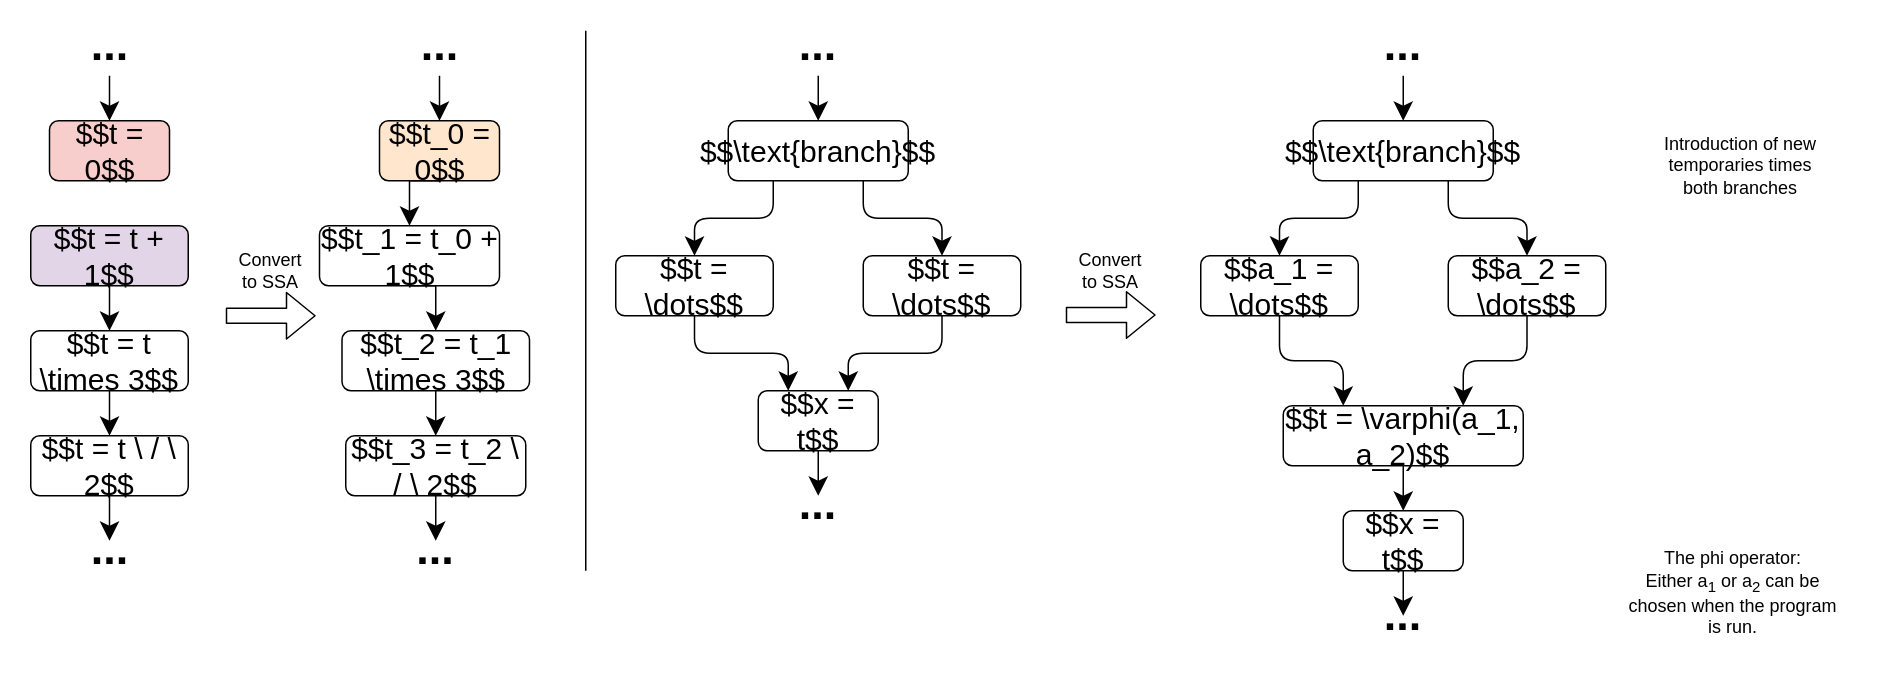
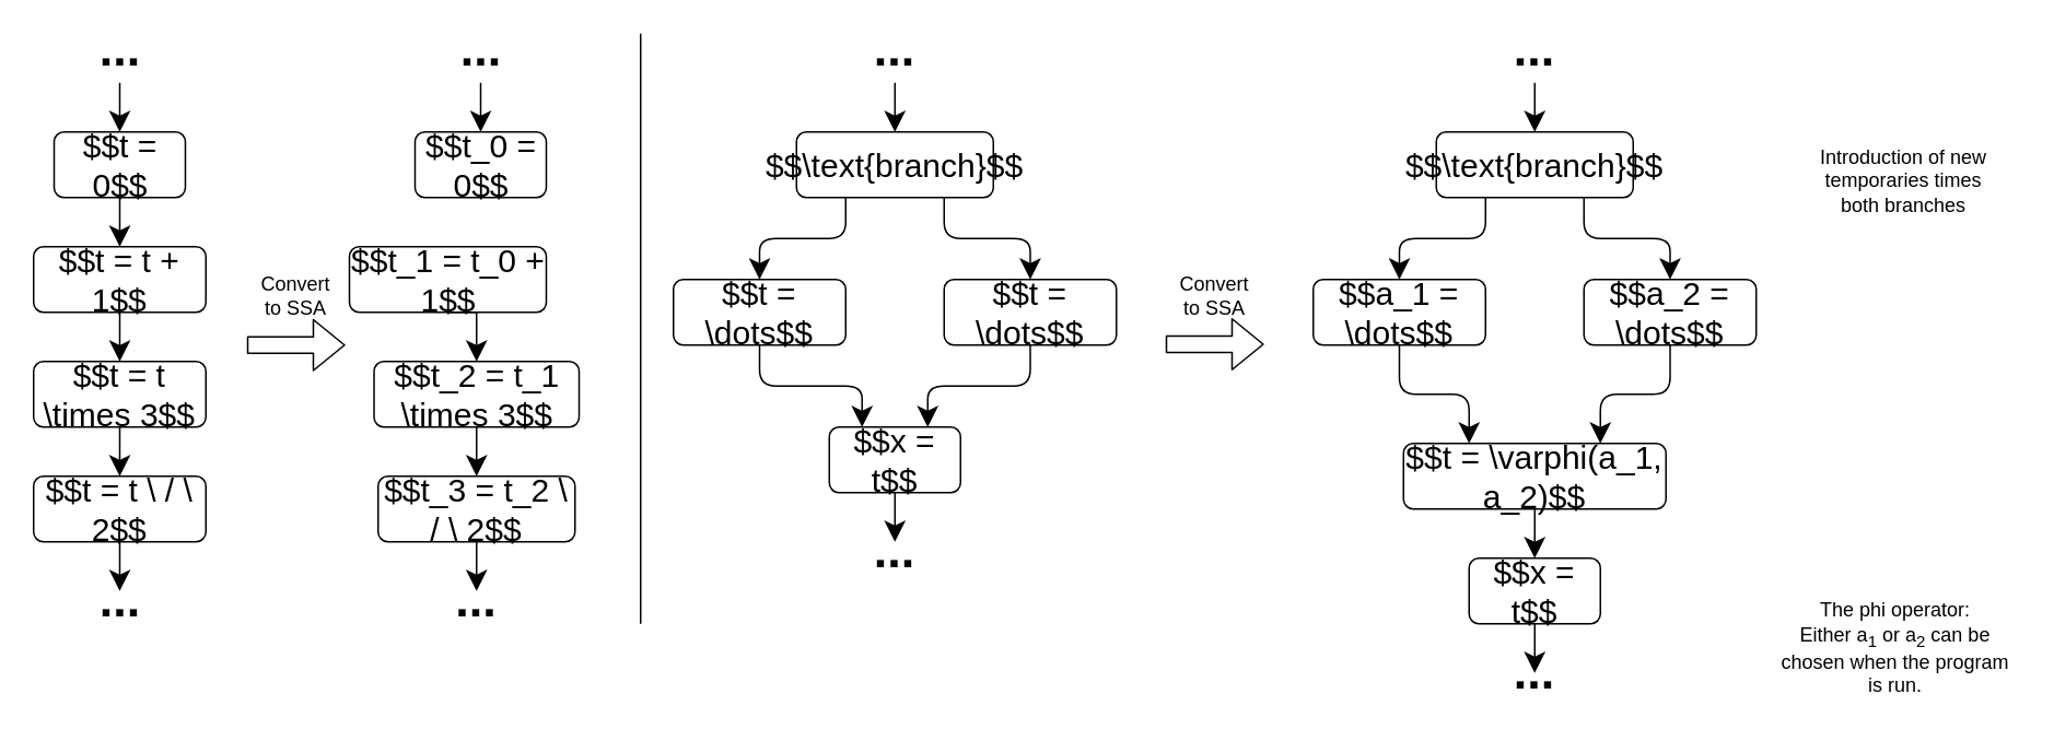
- <mxCell id="3" value="$$t = 0$$" style="rounded=1;whiteSpace=wrap;html=1;fontSize=20;fillColor=#f8cecc;" vertex="1" parent="1"><mxGeometry x="32.5" y="80" width="80" height="40" as="geometry" /></mxCell>
+ <mxCell id="3" value="$$t = 0$$" style="rounded=1;whiteSpace=wrap;html=1;fontSize=20;" vertex="1" parent="1"><mxGeometry x="32.5" y="80" width="80" height="40" as="geometry" /></mxCell>
- <mxCell id="11" value="$$t_0 = 0$$" style="rounded=1;whiteSpace=wrap;html=1;fontSize=20;fillColor=#ffe6cc;" vertex="1" parent="1"><mxGeometry x="252.5" y="80" width="80" height="40" as="geometry" /></mxCell>
+ <mxCell id="11" value="$$t_0 = 0$$" style="rounded=1;whiteSpace=wrap;html=1;fontSize=20;" vertex="1" parent="1"><mxGeometry x="252.5" y="80" width="80" height="40" as="geometry" /></mxCell>
- <mxCell id="10" style="edgeStyle=orthogonalEdgeStyle;rounded=0;orthogonalLoop=1;jettySize=auto;html=1;exitX=0.5;exitY=1;exitDx=0;exitDy=0;entryX=0.5;entryY=0;entryDx=0;entryDy=0;endSize=10;" edge="1" parent="1" source="11" target="13"><mxGeometry relative="1" as="geometry" /></mxCell>
+ <mxCell id="2" style="edgeStyle=orthogonalEdgeStyle;rounded=0;orthogonalLoop=1;jettySize=auto;html=1;exitX=0.5;exitY=1;exitDx=0;exitDy=0;entryX=0.5;entryY=0;entryDx=0;entryDy=0;endSize=10;" edge="1" parent="1" source="3" target="5"><mxGeometry relative="1" as="geometry" /></mxCell>
- <mxCell id="5" value="$$t = t + 1$$" style="rounded=1;whiteSpace=wrap;html=1;fontSize=20;fillColor=#e1d5e7;" vertex="1" parent="1"><mxGeometry x="20" y="150" width="105" height="40" as="geometry" /></mxCell>
+ <mxCell id="5" value="$$t = t + 1$$" style="rounded=1;whiteSpace=wrap;html=1;fontSize=20;" vertex="1" parent="1"><mxGeometry x="20" y="150" width="105" height="40" as="geometry" /></mxCell>
